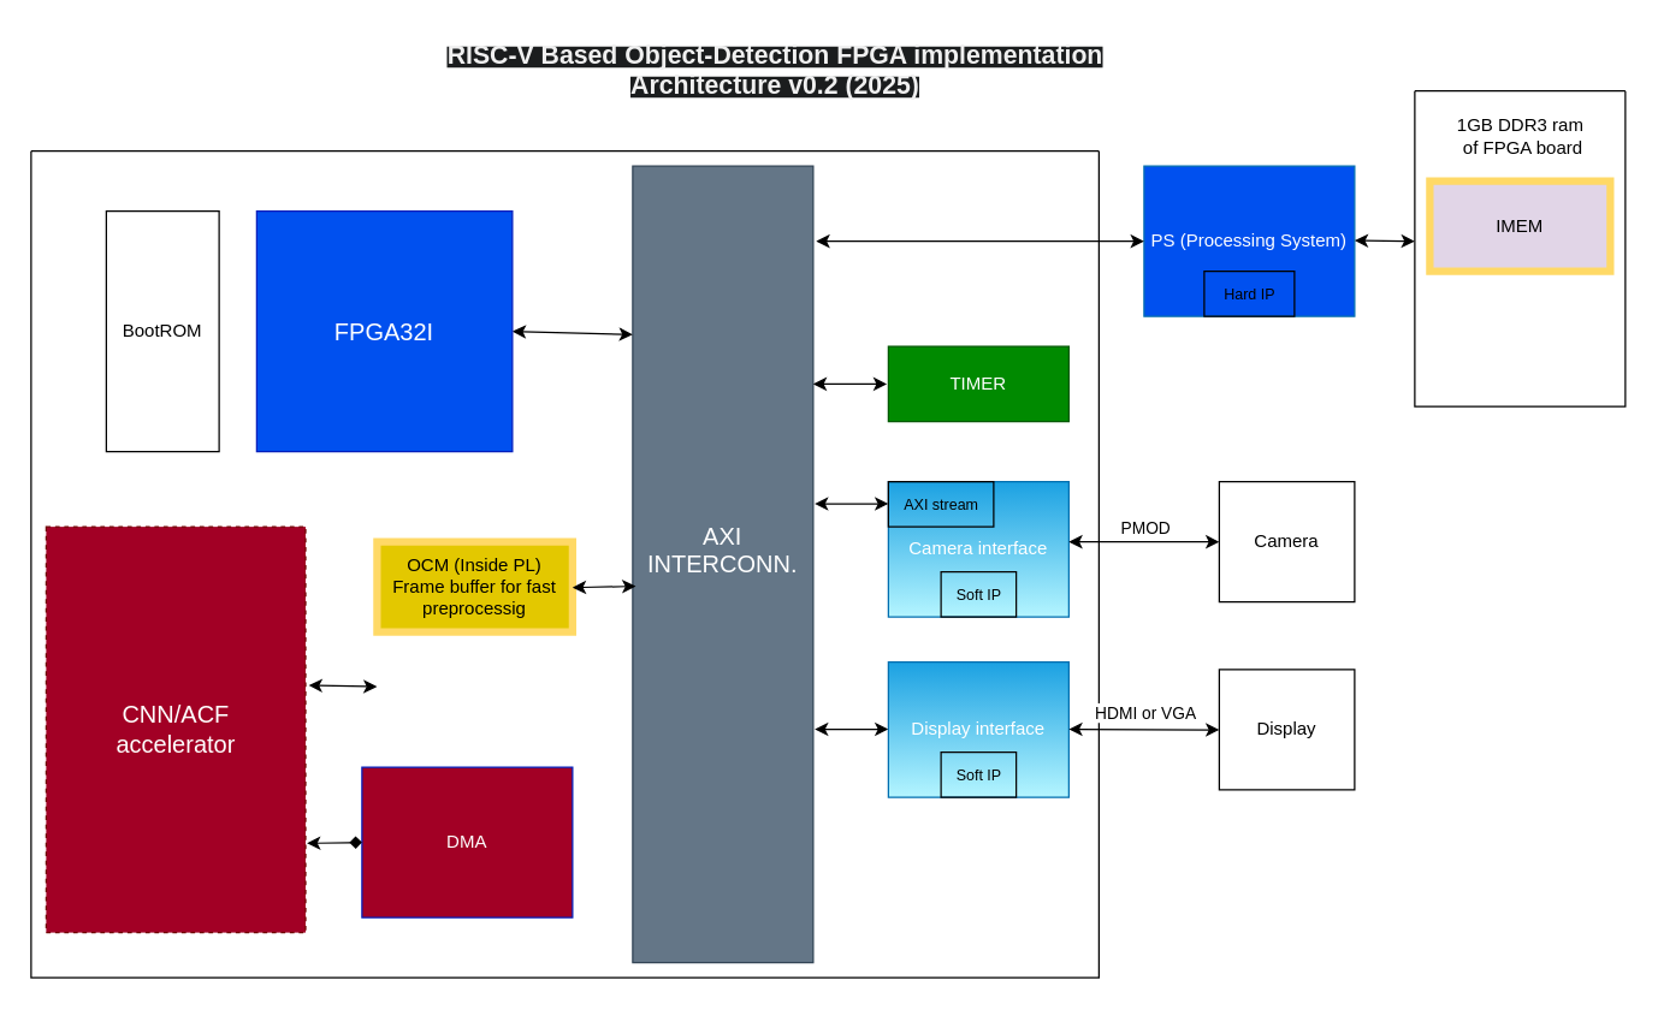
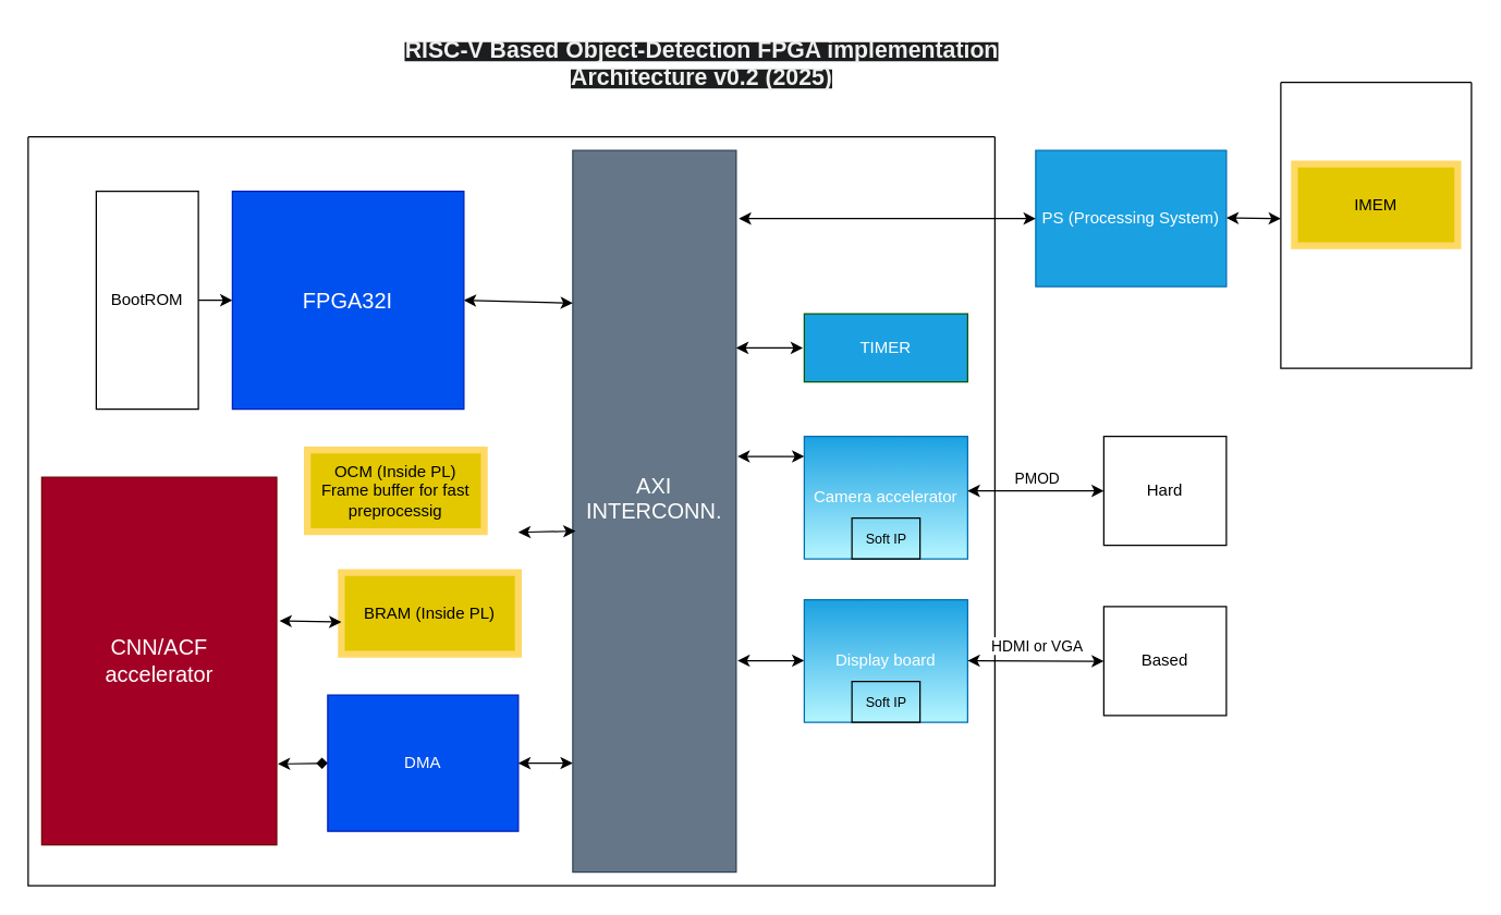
- <mxCell id="26" value="1GB DDR3&amp;nbsp;&lt;span style=&quot;background-color: transparent; color: light-dark(rgb(0, 0, 0), rgb(255, 255, 255));&quot;&gt;ram&lt;/span&gt;&lt;div&gt;&amp;nbsp;of FPGA board&lt;/div&gt;" style="text;html=1;align=center;verticalAlign=middle;resizable=0;points=[];autosize=1;strokeColor=none;fillColor=none;" vertex="1" parent="25"><mxGeometry x="15" y="10" width="110" height="40" as="geometry" /></mxCell>
- <mxCell id="27" value="IMEM" style="rounded=0;whiteSpace=wrap;html=1;fillColor=#e1d5e7;fontColor=#000000;strokeColor=#FFD966;fillStyle=auto;strokeWidth=5;perimeterSpacing=0;" vertex="1" parent="25"><mxGeometry x="10" y="60" width="120" height="60" as="geometry" /></mxCell>
+ <mxCell id="27" value="IMEM" style="rounded=0;whiteSpace=wrap;html=1;fillColor=#e3c800;fontColor=#000000;strokeColor=#FFD966;fillStyle=auto;strokeWidth=5;perimeterSpacing=0;" vertex="1" parent="25"><mxGeometry x="10" y="60" width="120" height="60" as="geometry" /></mxCell>
- <mxCell id="28" value="PS (Processing System)" style="rounded=0;whiteSpace=wrap;html=1;fillColor=#0050ef;strokeColor=#006EAF;fontColor=#ffffff;" vertex="1" parent="1"><mxGeometry x="760" y="110" width="140" height="100" as="geometry" /></mxCell>
+ <mxCell id="28" value="PS (Processing System)" style="rounded=0;whiteSpace=wrap;html=1;fillColor=#1ba1e2;strokeColor=#006EAF;fontColor=#ffffff;" vertex="1" parent="1"><mxGeometry x="760" y="110" width="140" height="100" as="geometry" /></mxCell>
- <mxCell id="35" value="&lt;font style=&quot;font-size: 10px;&quot;&gt;Hard IP&lt;/font&gt;" style="text;html=1;align=center;verticalAlign=middle;resizable=0;points=[];autosize=1;strokeColor=default;fillColor=none;" vertex="1" parent="1"><mxGeometry x="800" y="180" width="60" height="30" as="geometry" /></mxCell>
+ <mxCell id="17" value="" style="edgeStyle=orthogonalEdgeStyle;rounded=0;orthogonalLoop=1;jettySize=auto;html=1;" edge="1" parent="3" source="18" target="16"><mxGeometry relative="1" as="geometry" /></mxCell>
- <mxCell id="4" value="TIMER" style="rounded=0;whiteSpace=wrap;html=1;fillColor=#008a00;fontColor=#ffffff;strokeColor=#005700;" parent="3" vertex="1"><mxGeometry x="570" y="130" width="120" height="50" as="geometry" /></mxCell>
+ <mxCell id="4" value="TIMER" style="rounded=0;whiteSpace=wrap;html=1;fillColor=#1ba1e2;fontColor=#ffffff;strokeColor=#005700;" parent="3" vertex="1"><mxGeometry x="570" y="130" width="120" height="50" as="geometry" /></mxCell>
- <mxCell id="10" value="&lt;font style=&quot;font-size: 10px;&quot;&gt;AXI stream&lt;/font&gt;" style="text;html=1;align=center;verticalAlign=middle;resizable=0;points=[];autosize=1;strokeColor=default;fillColor=none;" vertex="1" parent="3"><mxGeometry x="570" y="220" width="70" height="30" as="geometry" /></mxCell>
- <mxCell id="37" value="Camera" style="rounded=0;whiteSpace=wrap;html=1;" parent="1" vertex="1"><mxGeometry x="810" y="320" width="90" height="80" as="geometry" /></mxCell>
+ <mxCell id="37" value="Hard" style="rounded=0;whiteSpace=wrap;html=1;" parent="1" vertex="1"><mxGeometry x="810" y="320" width="90" height="80" as="geometry" /></mxCell>
- <mxCell id="7" value="Camera interface" style="rounded=0;whiteSpace=wrap;html=1;fillColor=#1ba1e2;strokeColor=#006EAF;fontColor=#ffffff;gradientColor=#B4F5FF;" parent="3" vertex="1"><mxGeometry x="570" y="220" width="120" height="90" as="geometry" /></mxCell>
+ <mxCell id="7" value="Camera accelerator" style="rounded=0;whiteSpace=wrap;html=1;fillColor=#1ba1e2;strokeColor=#006EAF;fontColor=#ffffff;gradientColor=#B4F5FF;" parent="3" vertex="1"><mxGeometry x="570" y="220" width="120" height="90" as="geometry" /></mxCell>
- <mxCell id="22" value="OCM (Inside PL)&lt;br&gt;Frame buffer for fast preprocessig" style="rounded=0;whiteSpace=wrap;html=1;fillColor=#e3c800;fontColor=#000000;strokeColor=#FFD966;fillStyle=auto;strokeWidth=5;perimeterSpacing=0;" vertex="1" parent="3"><mxGeometry x="230" y="260" width="130" height="60" as="geometry" /></mxCell>
+ <mxCell id="22" value="OCM (Inside PL)&lt;br&gt;Frame buffer for fast preprocessig" style="rounded=0;whiteSpace=wrap;html=1;fillColor=#e3c800;fontColor=#000000;strokeColor=#FFD966;fillStyle=auto;strokeWidth=5;perimeterSpacing=0;" vertex="1" parent="3"><mxGeometry x="205" y="230" width="130" height="60" as="geometry" /></mxCell>
+ <mxCell id="11" value="BRAM (Inside PL)" style="rounded=0;whiteSpace=wrap;html=1;fillColor=#e3c800;fontColor=#000000;strokeColor=#FFD966;fillStyle=auto;strokeWidth=5;perimeterSpacing=0;" vertex="1" parent="3"><mxGeometry x="230" y="320" width="130" height="60" as="geometry" /></mxCell>
- <mxCell id="14" value="&lt;font style=&quot;font-size: 16px;&quot;&gt;CNN/ACF&lt;br&gt;accelerator&lt;/font&gt;" style="rounded=0;whiteSpace=wrap;html=1;fillColor=#a20025;fontColor=#ffffff;strokeColor=#6F0000;dashed=1;" parent="3" vertex="1"><mxGeometry x="10" y="250" width="172.5" height="270" as="geometry" /></mxCell>
+ <mxCell id="14" value="&lt;font style=&quot;font-size: 16px;&quot;&gt;CNN/ACF&lt;br&gt;accelerator&lt;/font&gt;" style="rounded=0;whiteSpace=wrap;html=1;fillColor=#a20025;fontColor=#ffffff;strokeColor=#6F0000;" parent="3" vertex="1"><mxGeometry x="10" y="250" width="172.5" height="270" as="geometry" /></mxCell>
- <mxCell id="19" value="Display interface" style="rounded=0;whiteSpace=wrap;html=1;fillColor=#1ba1e2;strokeColor=#006EAF;fontColor=#ffffff;gradientColor=#B4F5FF;" vertex="1" parent="3"><mxGeometry x="570" y="340" width="120" height="90" as="geometry" /></mxCell>
+ <mxCell id="19" value="Display board" style="rounded=0;whiteSpace=wrap;html=1;fillColor=#1ba1e2;strokeColor=#006EAF;fontColor=#ffffff;gradientColor=#B4F5FF;" vertex="1" parent="3"><mxGeometry x="570" y="340" width="120" height="90" as="geometry" /></mxCell>
- <mxCell id="33" value="Display" style="rounded=0;whiteSpace=wrap;html=1;" parent="1" vertex="1"><mxGeometry x="810" y="445" width="90" height="80" as="geometry" /></mxCell>
+ <mxCell id="33" value="Based" style="rounded=0;whiteSpace=wrap;html=1;" parent="1" vertex="1"><mxGeometry x="810" y="445" width="90" height="80" as="geometry" /></mxCell>
- <mxCell id="12" value="DMA" style="rounded=0;whiteSpace=wrap;html=1;fillColor=#a20025;fontColor=#ffffff;strokeColor=#001DBC;" parent="3" vertex="1"><mxGeometry x="220" y="410" width="140" height="100" as="geometry" /></mxCell>
+ <mxCell id="12" value="DMA" style="rounded=0;whiteSpace=wrap;html=1;fillColor=#0050ef;fontColor=#ffffff;strokeColor=#001DBC;" parent="3" vertex="1"><mxGeometry x="220" y="410" width="140" height="100" as="geometry" /></mxCell>
+ <mxCell id="34" value="" style="endArrow=classic;startArrow=classic;html=1;rounded=0;entryX=-0.001;entryY=0.849;entryDx=0;entryDy=0;entryPerimeter=0;exitX=1;exitY=0.5;exitDx=0;exitDy=0;" edge="1" parent="1" source="12" target="2"><mxGeometry width="50" height="50" relative="1" as="geometry"><mxPoint x="368" y="554.71" as="sourcePoint" /><mxPoint x="420.24" y="553.19" as="targetPoint" /></mxGeometry></mxCell>
